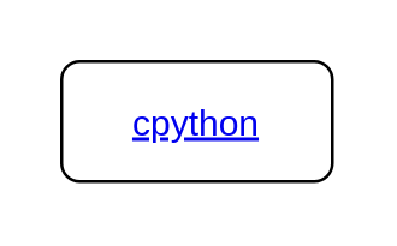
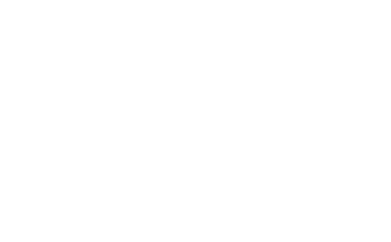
- <mxCell id="2" value="cpython" style="fontColor=#0000EE;fontStyle=4;rounded=1;overflow=hidden;spacing=10;" vertex="1" parent="1"><mxGeometry x="20" y="20" width="90" height="40" as="geometry" /></mxCell>
